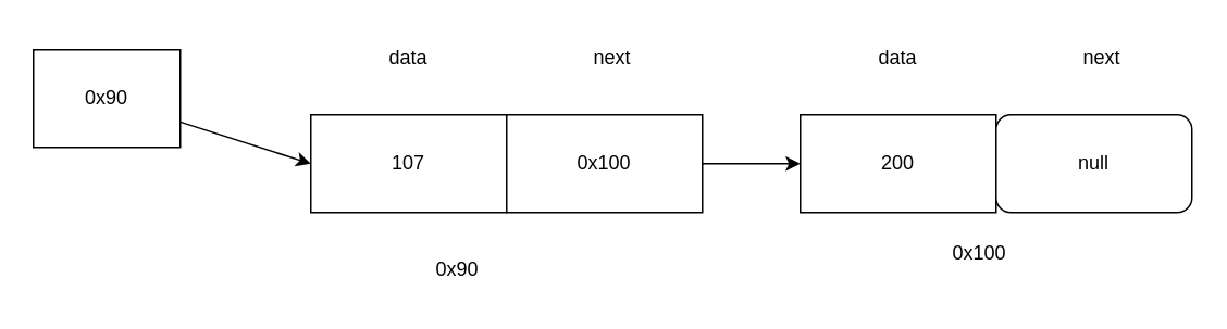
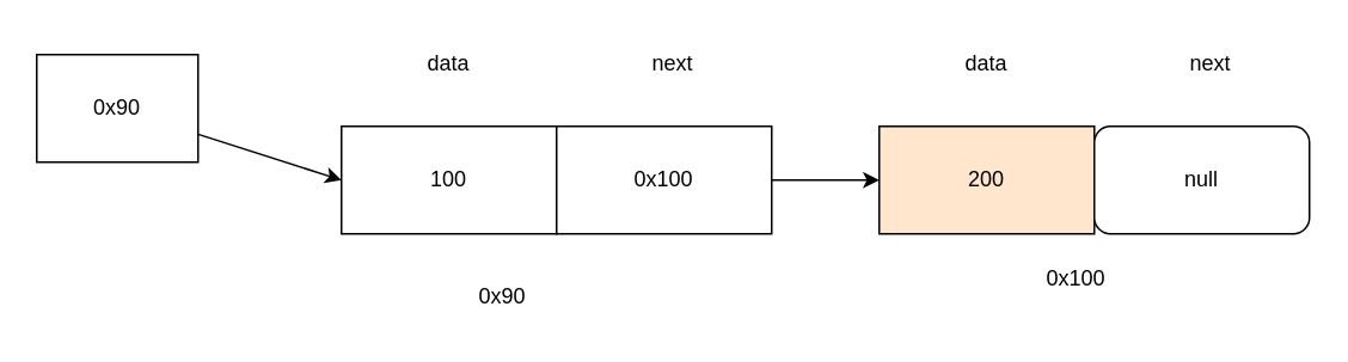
- <mxCell id="3" value="107" style="rounded=0;whiteSpace=wrap;html=1;" vertex="1" parent="2"><mxGeometry y="50" width="120" height="60" as="geometry" /></mxCell>
+ <mxCell id="3" value="100" style="rounded=0;whiteSpace=wrap;html=1;" vertex="1" parent="2"><mxGeometry y="50" width="120" height="60" as="geometry" /></mxCell>
- <mxCell id="8" value="200" style="rounded=0;whiteSpace=wrap;html=1;" vertex="1" parent="7"><mxGeometry y="50" width="120" height="60" as="geometry" /></mxCell>
+ <mxCell id="8" value="200" style="rounded=0;whiteSpace=wrap;html=1;fillColor=#ffe6cc;" vertex="1" parent="7"><mxGeometry y="50" width="120" height="60" as="geometry" /></mxCell>
